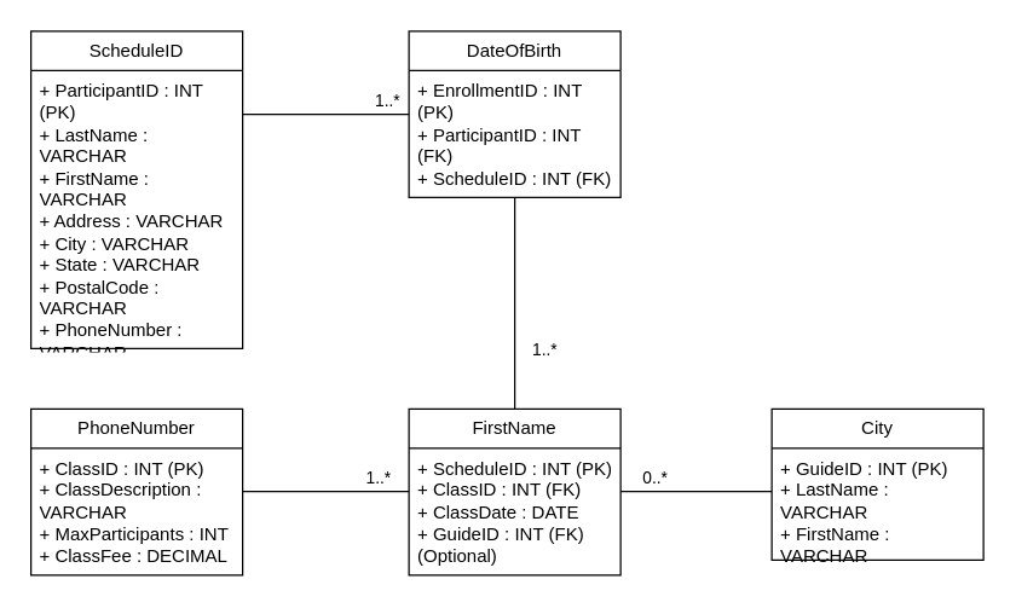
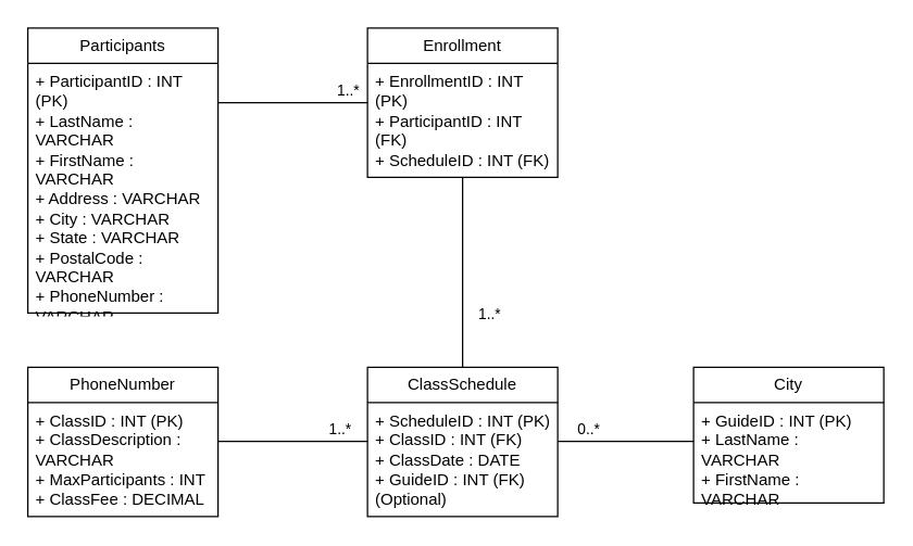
- <mxCell id="4" value="ScheduleID" style="swimlane;fontStyle=0;childLayout=stackLayout;horizontal=1;startSize=26;fillColor=none;horizontalStack=0;resizeParent=1;resizeParentMax=0;resizeLast=0;collapsible=1;marginBottom=0;whiteSpace=wrap;html=1;" parent="1" vertex="1"><mxGeometry x="20" y="20" width="140" height="210" as="geometry" /></mxCell>
+ <mxCell id="4" value="Participants" style="swimlane;fontStyle=0;childLayout=stackLayout;horizontal=1;startSize=26;fillColor=none;horizontalStack=0;resizeParent=1;resizeParentMax=0;resizeLast=0;collapsible=1;marginBottom=0;whiteSpace=wrap;html=1;" parent="1" vertex="1"><mxGeometry x="20" y="20" width="140" height="210" as="geometry" /></mxCell>
- <mxCell id="2" value="DateOfBirth" style="swimlane;fontStyle=0;childLayout=stackLayout;horizontal=1;startSize=26;fillColor=none;horizontalStack=0;resizeParent=1;resizeParentMax=0;resizeLast=0;collapsible=1;marginBottom=0;whiteSpace=wrap;html=1;" parent="1" vertex="1"><mxGeometry x="270" y="20" width="140" height="110" as="geometry" /></mxCell>
+ <mxCell id="2" value="Enrollment" style="swimlane;fontStyle=0;childLayout=stackLayout;horizontal=1;startSize=26;fillColor=none;horizontalStack=0;resizeParent=1;resizeParentMax=0;resizeLast=0;collapsible=1;marginBottom=0;whiteSpace=wrap;html=1;" parent="1" vertex="1"><mxGeometry x="270" y="20" width="140" height="110" as="geometry" /></mxCell>
- <mxCell id="8" value="FirstName" style="swimlane;fontStyle=0;childLayout=stackLayout;horizontal=1;startSize=26;fillColor=none;horizontalStack=0;resizeParent=1;resizeParentMax=0;resizeLast=0;collapsible=1;marginBottom=0;whiteSpace=wrap;html=1;" parent="1" vertex="1"><mxGeometry x="270" y="270" width="140" height="110" as="geometry" /></mxCell>
+ <mxCell id="8" value="ClassSchedule" style="swimlane;fontStyle=0;childLayout=stackLayout;horizontal=1;startSize=26;fillColor=none;horizontalStack=0;resizeParent=1;resizeParentMax=0;resizeLast=0;collapsible=1;marginBottom=0;whiteSpace=wrap;html=1;" parent="1" vertex="1"><mxGeometry x="270" y="270" width="140" height="110" as="geometry" /></mxCell>
